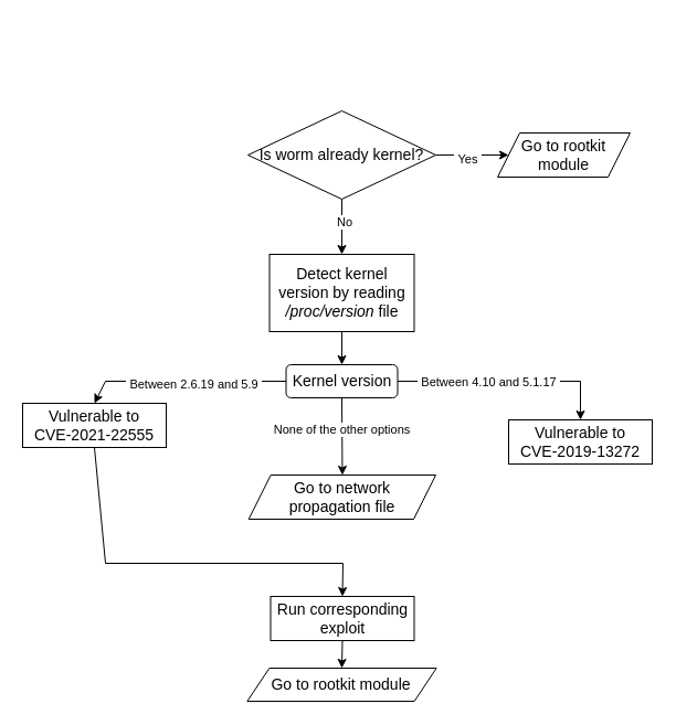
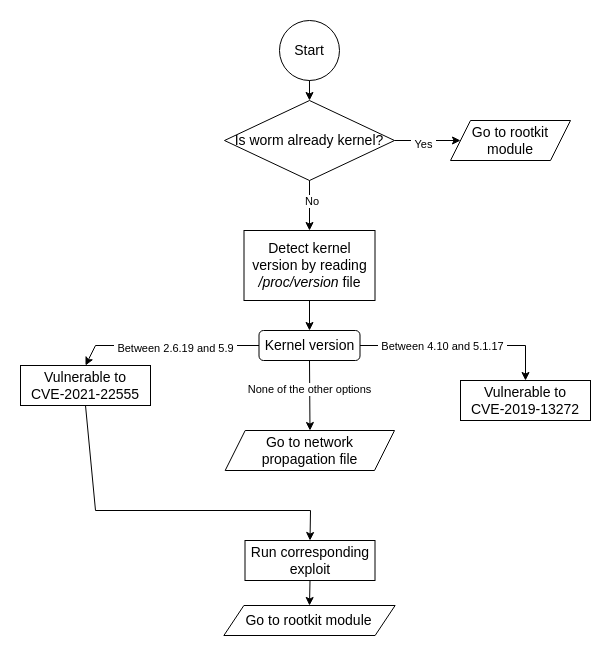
+ <mxCell id="24" value="&lt;font style=&quot;font-size: 14px;&quot;&gt;Start&lt;/font&gt;" style="ellipse;whiteSpace=wrap;html=1;aspect=fixed;" vertex="1" parent="1"><mxGeometry x="278.99" width="60" height="60" as="geometry" y="20" /></mxCell>
+ <mxCell id="25" value="" style="endArrow=classic;html=1;rounded=0;exitX=0.5;exitY=1;exitDx=0;exitDy=0;entryX=0.5;entryY=0;entryDx=0;entryDy=0;" edge="1" parent="1" source="24" target="4"><mxGeometry width="50" height="50" relative="1" as="geometry"><mxPoint x="240" y="210" as="sourcePoint" /><mxPoint x="290" y="160" as="targetPoint" /></mxGeometry></mxCell>
